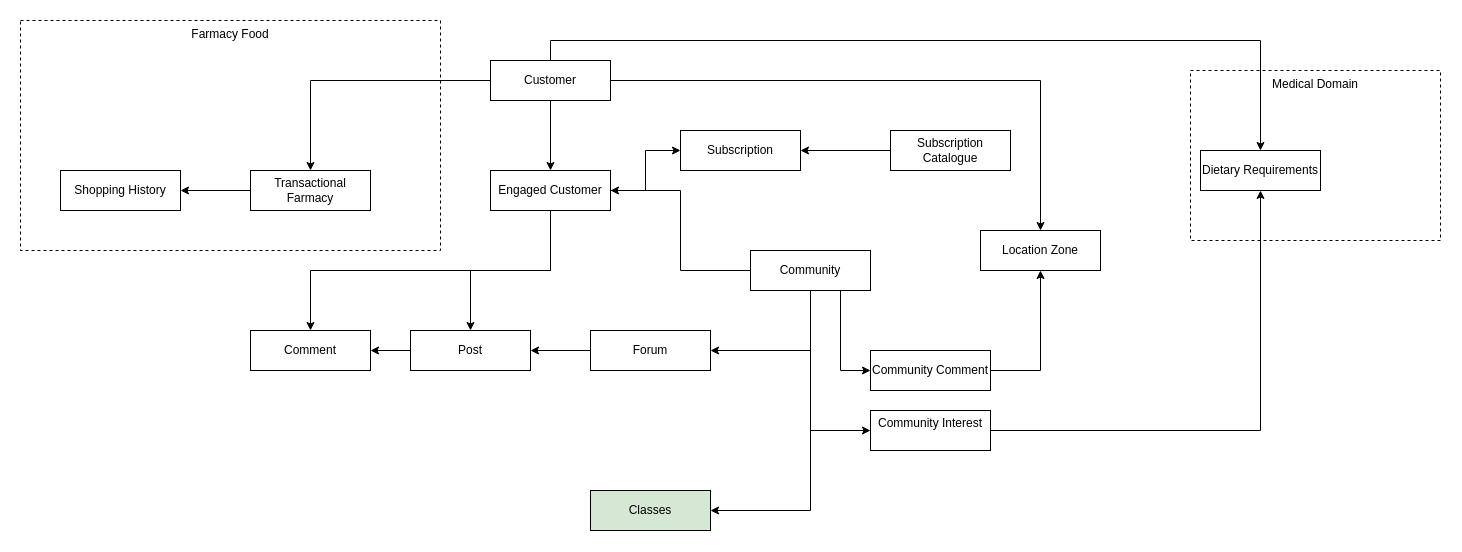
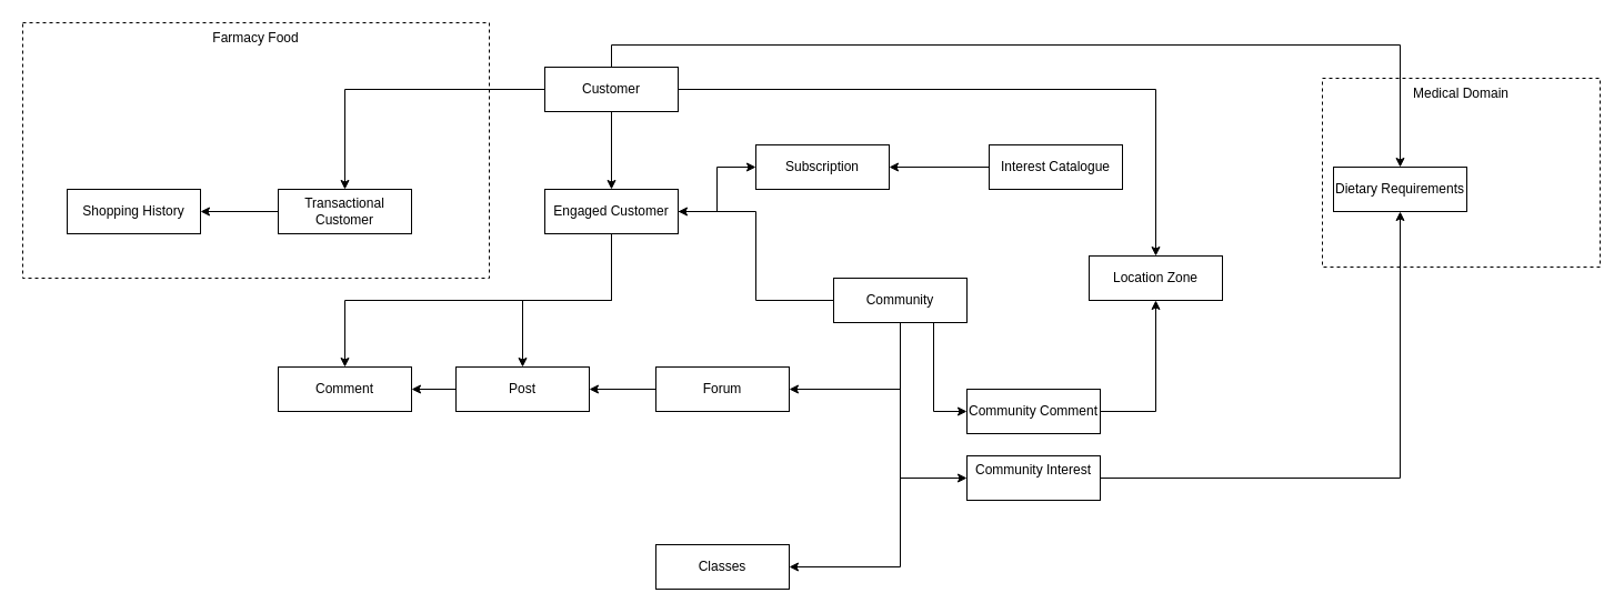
- <mxCell id="35" value="Subscription Catalogue" style="rounded=0;whiteSpace=wrap;html=1;" parent="1" vertex="1"><mxGeometry x="890" y="130" width="120" height="40" as="geometry" /></mxCell>
+ <mxCell id="35" value="Interest Catalogue" style="rounded=0;whiteSpace=wrap;html=1;" parent="1" vertex="1"><mxGeometry x="890" y="130" width="120" height="40" as="geometry" /></mxCell>
- <mxCell id="10" value="Transactional Farmacy" style="rounded=0;whiteSpace=wrap;html=1;" parent="1" vertex="1"><mxGeometry x="250" y="170" width="120" height="40" as="geometry" /></mxCell>
+ <mxCell id="10" value="Transactional Customer" style="rounded=0;whiteSpace=wrap;html=1;" parent="1" vertex="1"><mxGeometry x="250" y="170" width="120" height="40" as="geometry" /></mxCell>
- <mxCell id="36" value="Classes" style="rounded=0;whiteSpace=wrap;html=1;fillColor=#d5e8d4;" parent="1" vertex="1"><mxGeometry x="590" y="490" width="120" height="40" as="geometry" /></mxCell>
+ <mxCell id="36" value="Classes" style="rounded=0;whiteSpace=wrap;html=1;" parent="1" vertex="1"><mxGeometry x="590" y="490" width="120" height="40" as="geometry" /></mxCell>
